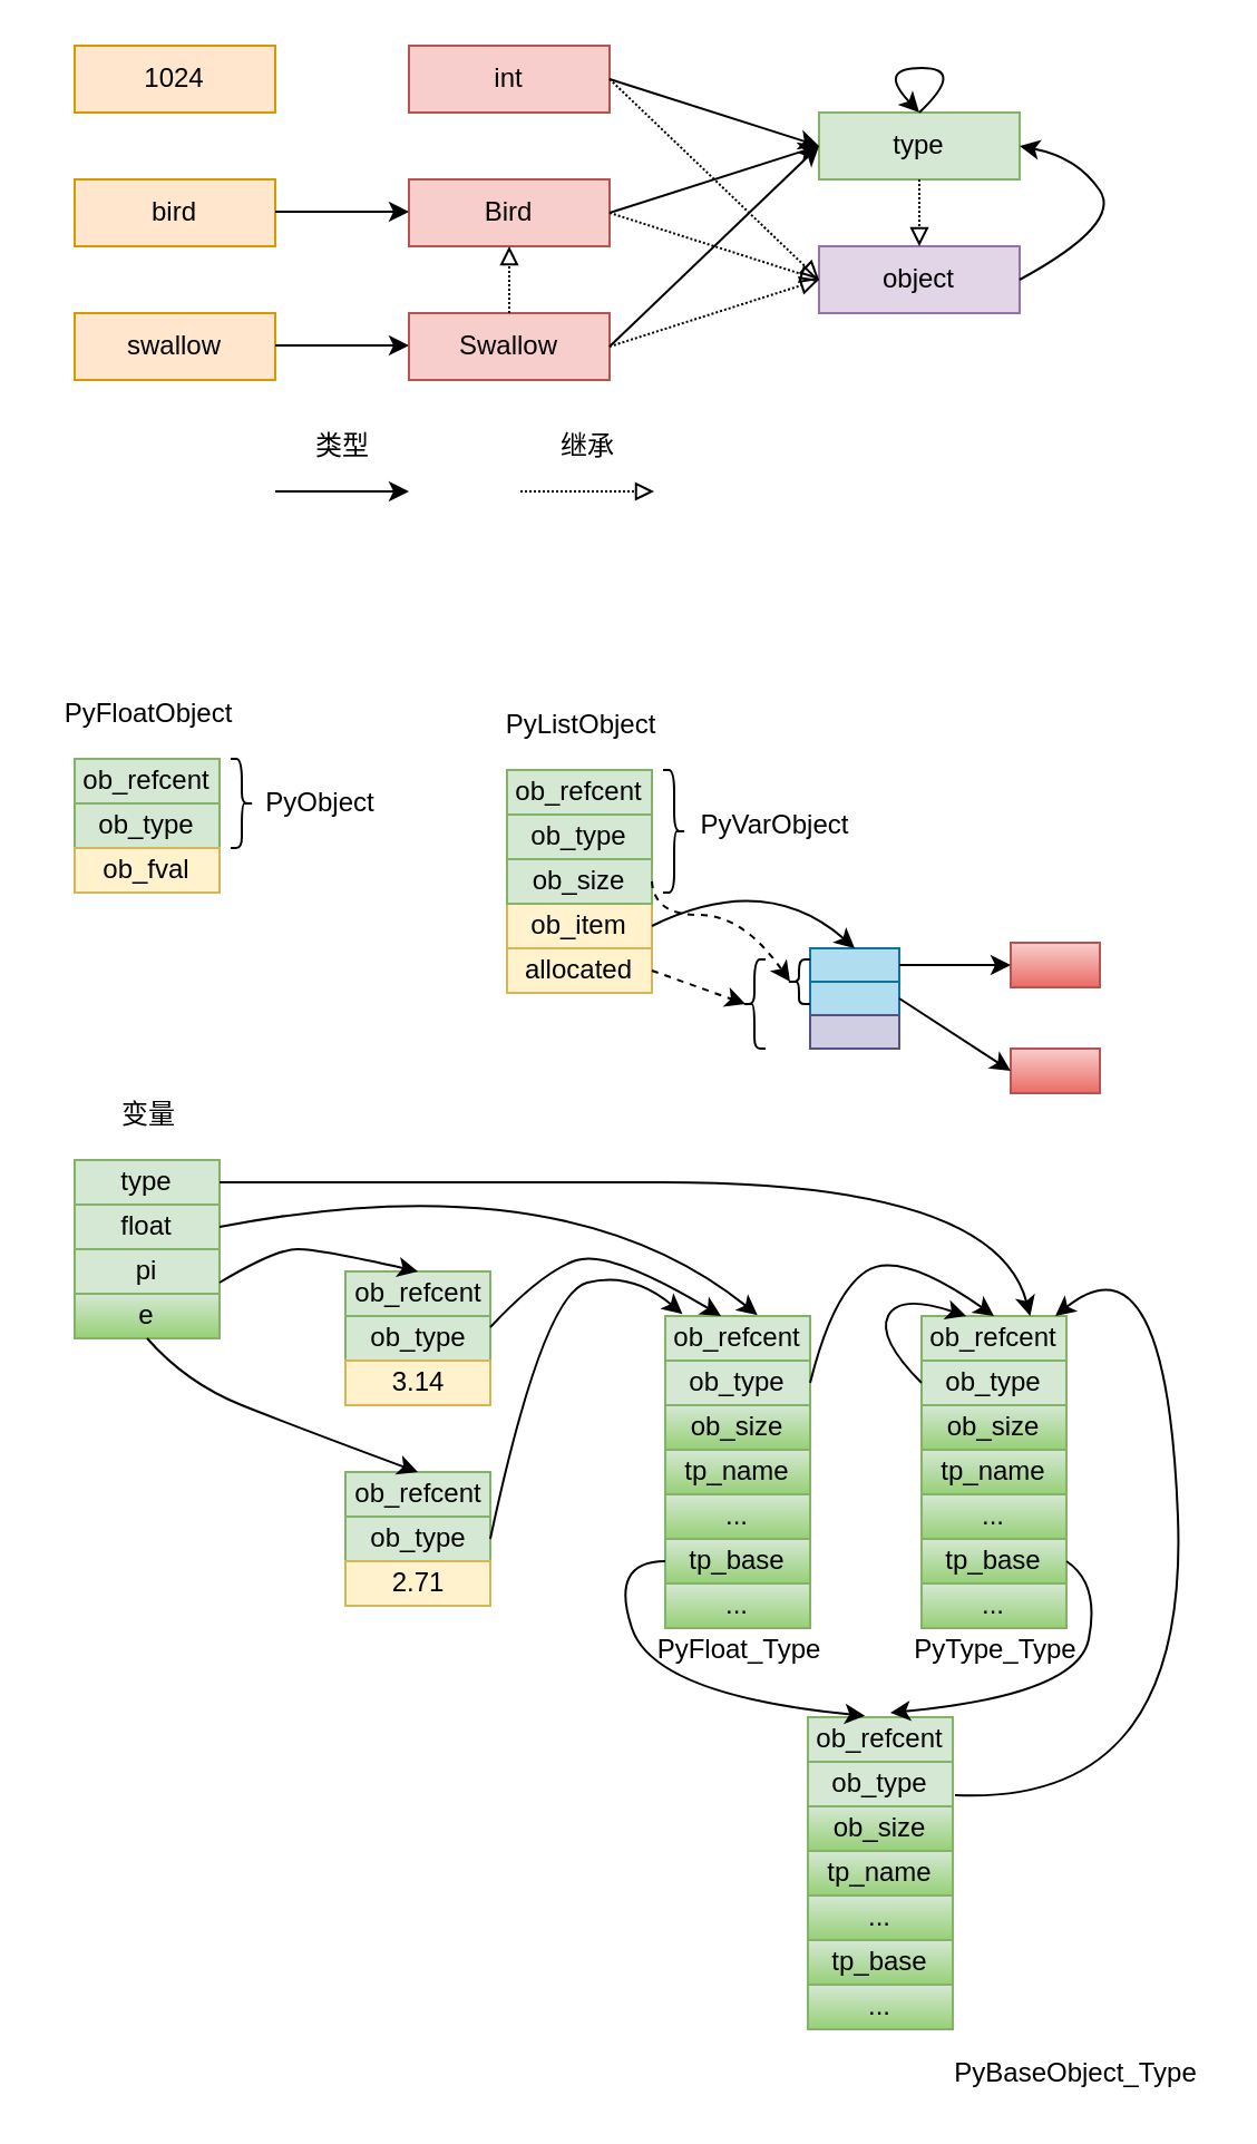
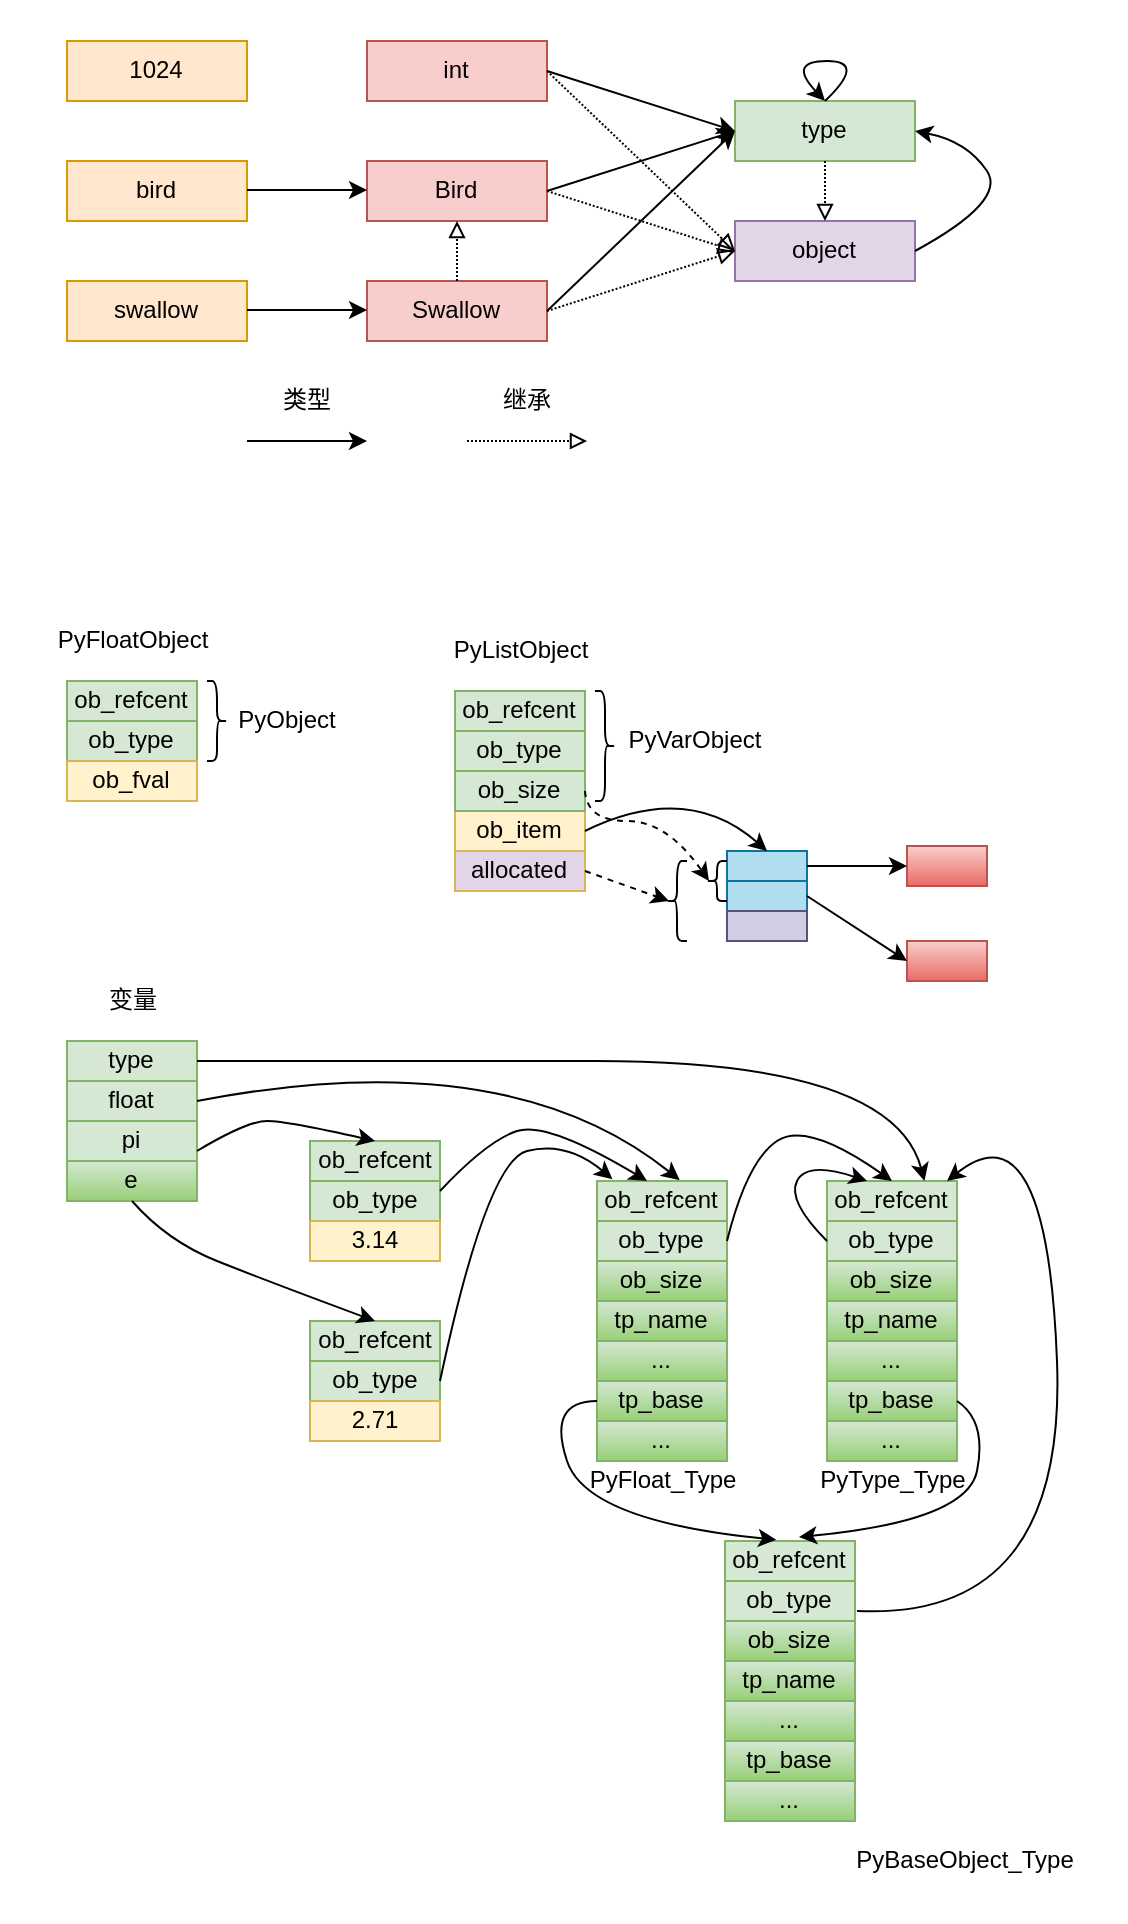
- <mxCell id="39" value="allocated" style="rounded=0;whiteSpace=wrap;html=1;fillColor=#fff2cc;strokeColor=#d6b656;" vertex="1" parent="1"><mxGeometry x="227" y="425" width="65" height="20" as="geometry" /></mxCell>
+ <mxCell id="39" value="allocated" style="rounded=0;whiteSpace=wrap;html=1;fillColor=#e1d5e7;strokeColor=#d6b656;" vertex="1" parent="1"><mxGeometry x="227" y="425" width="65" height="20" as="geometry" /></mxCell>
